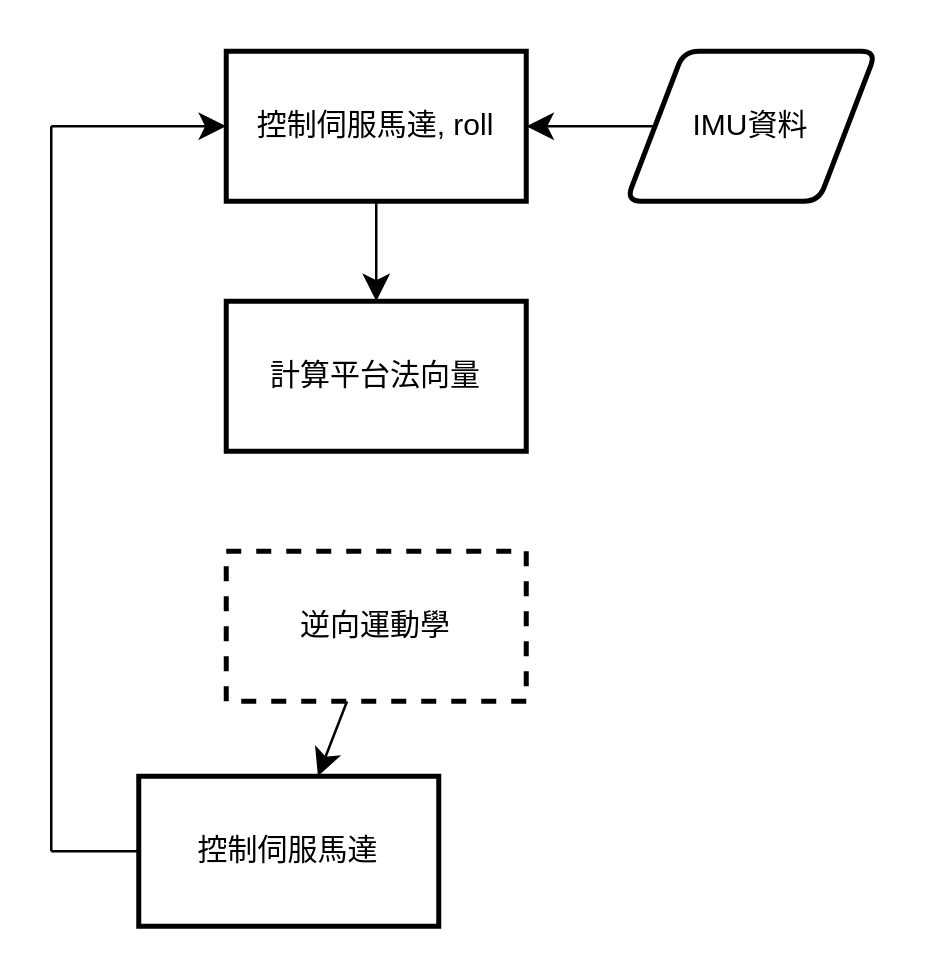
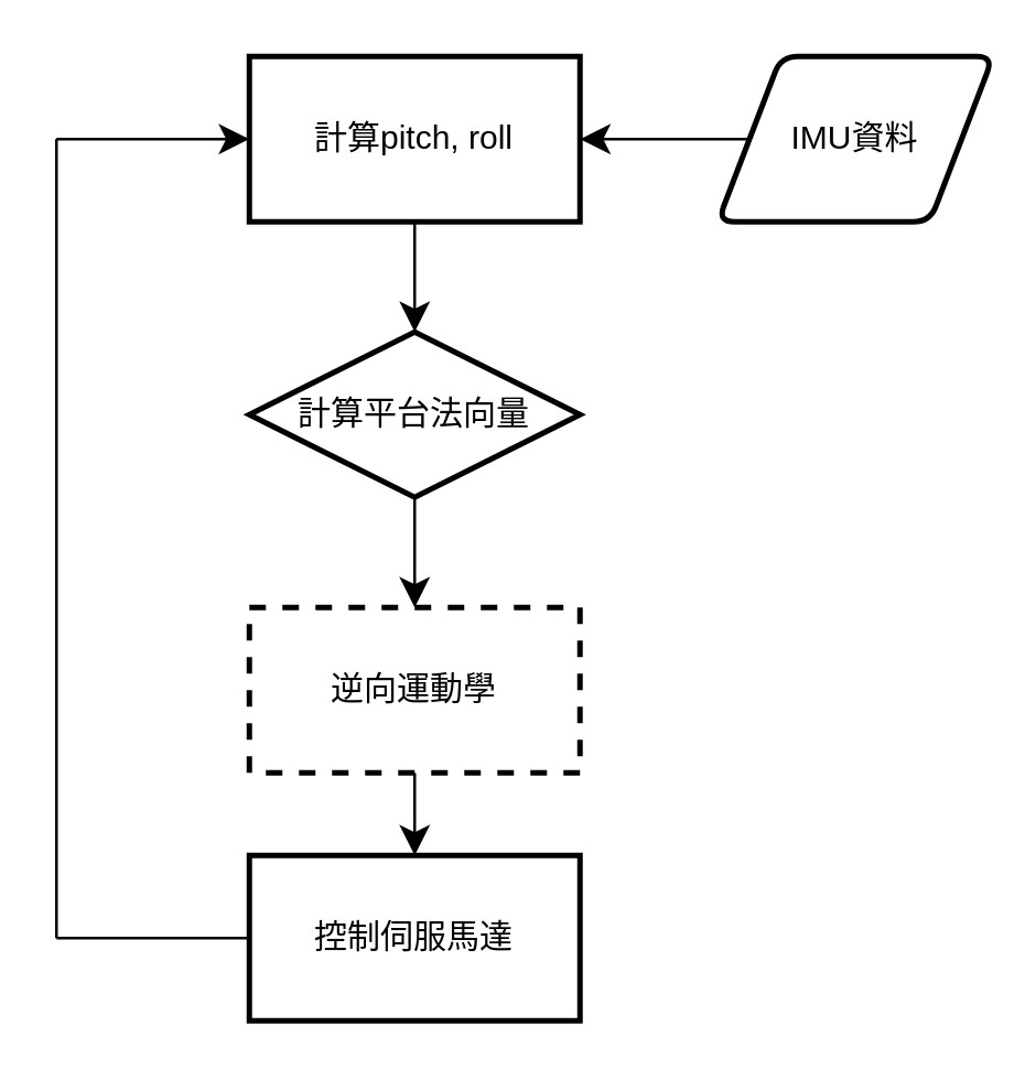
- <mxCell id="5" value="控制伺服馬達, roll" style="rounded=0;whiteSpace=wrap;html=1;strokeWidth=2;" vertex="1" parent="1"><mxGeometry x="90" y="20" width="120" height="60" as="geometry" /></mxCell>
+ <mxCell id="5" value="計算pitch, roll" style="rounded=0;whiteSpace=wrap;html=1;strokeWidth=2;" vertex="1" parent="1"><mxGeometry x="90" y="20" width="120" height="60" as="geometry" /></mxCell>
- <mxCell id="3" value="IMU資料" style="shape=parallelogram;html=1;strokeWidth=2;perimeter=parallelogramPerimeter;whiteSpace=wrap;rounded=1;arcSize=12;size=0.23;" vertex="1" parent="1"><mxGeometry x="250" y="20" width="100" height="60" as="geometry" /></mxCell>
+ <mxCell id="3" value="IMU資料" style="shape=parallelogram;html=1;strokeWidth=2;perimeter=parallelogramPerimeter;whiteSpace=wrap;rounded=1;arcSize=12;size=0.23;" vertex="1" parent="1"><mxGeometry x="260" y="20" width="100" height="60" as="geometry" /></mxCell>
- <mxCell id="7" value="計算平台法向量" style="rounded=0;whiteSpace=wrap;html=1;strokeWidth=2;" vertex="1" parent="1"><mxGeometry x="90" y="120" width="120" height="60" as="geometry" /></mxCell>
+ <mxCell id="7" value="計算平台法向量" style="rhombus;whiteSpace=wrap;html=1;strokeWidth=2;" vertex="1" parent="1"><mxGeometry x="90" y="120" width="120" height="60" as="geometry" /></mxCell>
+ <mxCell id="6" value="" style="edgeStyle=none;curved=1;rounded=0;orthogonalLoop=1;jettySize=auto;html=1;fontSize=12;startSize=8;endSize=8;" edge="1" parent="1" source="7" target="9"><mxGeometry relative="1" as="geometry" /></mxCell>
- <mxCell id="10" value="控制伺服馬達" style="rounded=0;whiteSpace=wrap;html=1;strokeWidth=2;" vertex="1" parent="1"><mxGeometry x="55" y="310" width="120" height="60" as="geometry" /></mxCell>
+ <mxCell id="10" value="控制伺服馬達" style="rounded=0;whiteSpace=wrap;html=1;strokeWidth=2;" vertex="1" parent="1"><mxGeometry x="90" y="310" width="120" height="60" as="geometry" /></mxCell>
